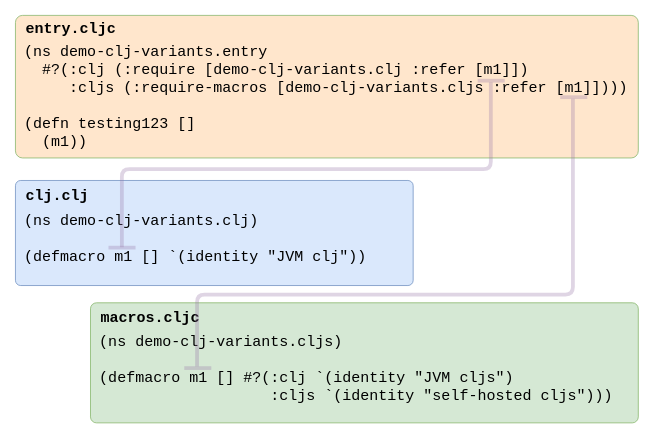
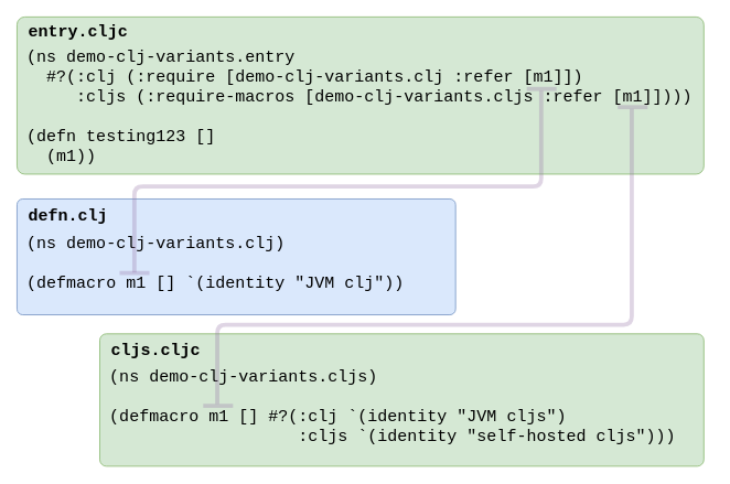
- <mxCell id="2" value="&lt;b&gt;&amp;nbsp;entry.cljc&lt;/b&gt;" style="rounded=1;whiteSpace=wrap;html=1;shadow=0;glass=0;sketch=0;fontFamily=Courier New;fontSize=20;align=left;arcSize=10;verticalAlign=top;arcSize=5;fillColor=#ffe6cc;strokeColor=#82b366;" vertex="1" parent="1"><mxGeometry x="20" width="830" height="190" as="geometry" y="20" /></mxCell>
+ <mxCell id="2" value="&lt;b&gt;&amp;nbsp;entry.cljc&lt;/b&gt;" style="rounded=1;whiteSpace=wrap;html=1;shadow=0;glass=0;sketch=0;fontFamily=Courier New;fontSize=20;align=left;arcSize=10;verticalAlign=top;arcSize=5;fillColor=#d5e8d4;strokeColor=#82b366;" vertex="1" parent="1"><mxGeometry x="20" width="830" height="190" as="geometry" y="20" /></mxCell>
- <mxCell id="4" value=" clj.clj" style="group;align=left;rounded=1;shadow=0;fontFamily=Courier New;fontSize=20;strokeColor=#6c8ebf;fillColor=#dae8fc;glass=0;arcSize=5;sketch=0;container=0;fontStyle=1" vertex="1" connectable="0" parent="1"><mxGeometry x="20" y="240" width="530" height="140" as="geometry" /></mxCell>
+ <mxCell id="4" value=" defn.clj" style="group;align=left;rounded=1;shadow=0;fontFamily=Courier New;fontSize=20;strokeColor=#6c8ebf;fillColor=#dae8fc;glass=0;arcSize=5;sketch=0;container=0;fontStyle=1" vertex="1" connectable="0" parent="1"><mxGeometry x="20" y="240" width="530" height="140" as="geometry" /></mxCell>
- <mxCell id="7" value=" macros.cljc" style="group;align=left;rounded=1;shadow=0;fontFamily=Courier New;fontSize=20;strokeColor=#82b366;fillColor=#d5e8d4;glass=0;arcSize=5;sketch=0;container=0;fontStyle=1" vertex="1" connectable="0" parent="6"><mxGeometry width="730" height="160" as="geometry" /></mxCell>
+ <mxCell id="7" value=" cljs.cljc" style="group;align=left;rounded=1;shadow=0;fontFamily=Courier New;fontSize=20;strokeColor=#82b366;fillColor=#d5e8d4;glass=0;arcSize=5;sketch=0;container=0;fontStyle=1" vertex="1" connectable="0" parent="6"><mxGeometry width="730" height="160" as="geometry" /></mxCell>
